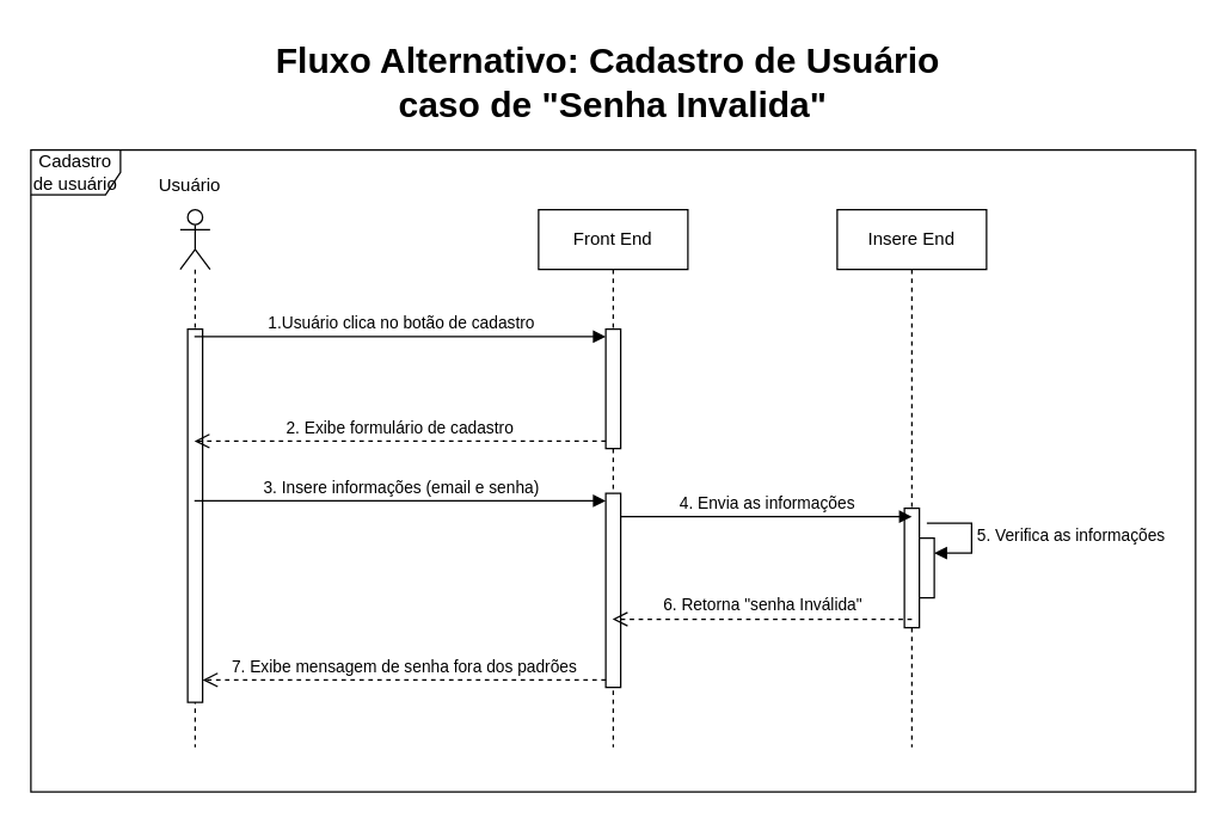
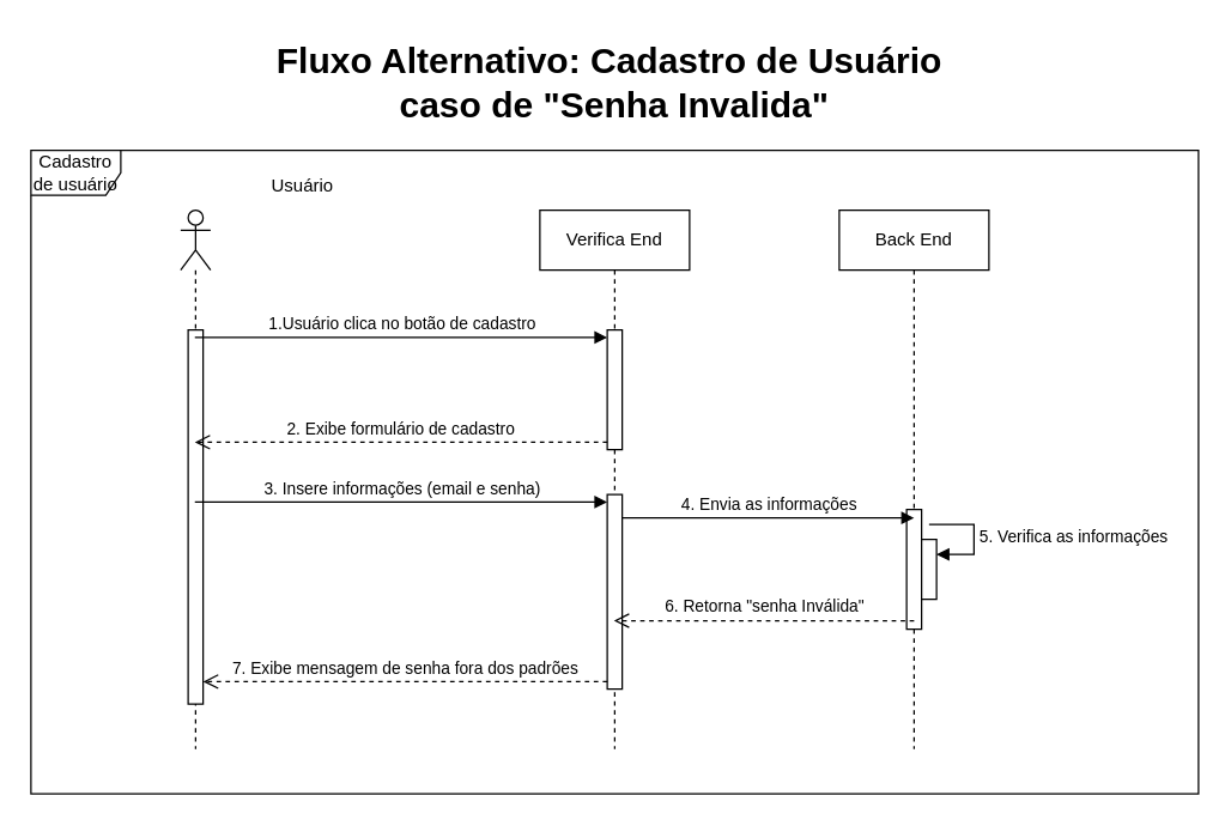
- <mxCell id="19" value="Usuário" style="text;strokeColor=none;fillColor=none;spacingLeft=4;spacingRight=4;overflow=hidden;rotatable=0;points=[[0,0.5],[1,0.5]];portConstraint=eastwest;fontSize=12;whiteSpace=wrap;html=1;" vertex="1" parent="1"><mxGeometry x="100" y="110" width="70" height="30" as="geometry" /></mxCell>
+ <mxCell id="19" value="Usuário" style="text;strokeColor=none;fillColor=none;spacingLeft=4;spacingRight=4;overflow=hidden;rotatable=0;points=[[0,0.5],[1,0.5]];portConstraint=eastwest;fontSize=12;whiteSpace=wrap;html=1;" vertex="1" parent="1"><mxGeometry x="175" y="110" width="70" height="30" as="geometry" /></mxCell>
- <mxCell id="5" value="Front End" style="shape=umlLifeline;perimeter=lifelinePerimeter;whiteSpace=wrap;html=1;container=1;dropTarget=0;collapsible=0;recursiveResize=0;outlineConnect=0;portConstraint=eastwest;newEdgeStyle={&quot;curved&quot;:0,&quot;rounded&quot;:0};" vertex="1" parent="1"><mxGeometry x="360" y="140" width="100" height="360" as="geometry" /></mxCell>
+ <mxCell id="5" value="Verifica End" style="shape=umlLifeline;perimeter=lifelinePerimeter;whiteSpace=wrap;html=1;container=1;dropTarget=0;collapsible=0;recursiveResize=0;outlineConnect=0;portConstraint=eastwest;newEdgeStyle={&quot;curved&quot;:0,&quot;rounded&quot;:0};" vertex="1" parent="1"><mxGeometry x="360" y="140" width="100" height="360" as="geometry" /></mxCell>
- <mxCell id="8" value="Insere End" style="shape=umlLifeline;perimeter=lifelinePerimeter;whiteSpace=wrap;html=1;container=1;dropTarget=0;collapsible=0;recursiveResize=0;outlineConnect=0;portConstraint=eastwest;newEdgeStyle={&quot;curved&quot;:0,&quot;rounded&quot;:0};" vertex="1" parent="1"><mxGeometry x="560" y="140" width="100" height="360" as="geometry" /></mxCell>
+ <mxCell id="8" value="Back End" style="shape=umlLifeline;perimeter=lifelinePerimeter;whiteSpace=wrap;html=1;container=1;dropTarget=0;collapsible=0;recursiveResize=0;outlineConnect=0;portConstraint=eastwest;newEdgeStyle={&quot;curved&quot;:0,&quot;rounded&quot;:0};" vertex="1" parent="1"><mxGeometry x="560" y="140" width="100" height="360" as="geometry" /></mxCell>
